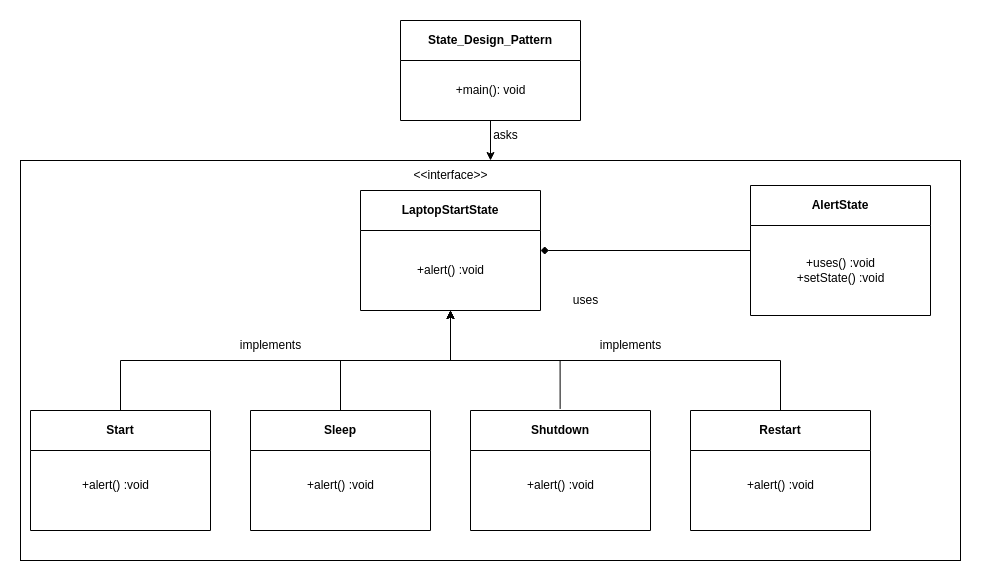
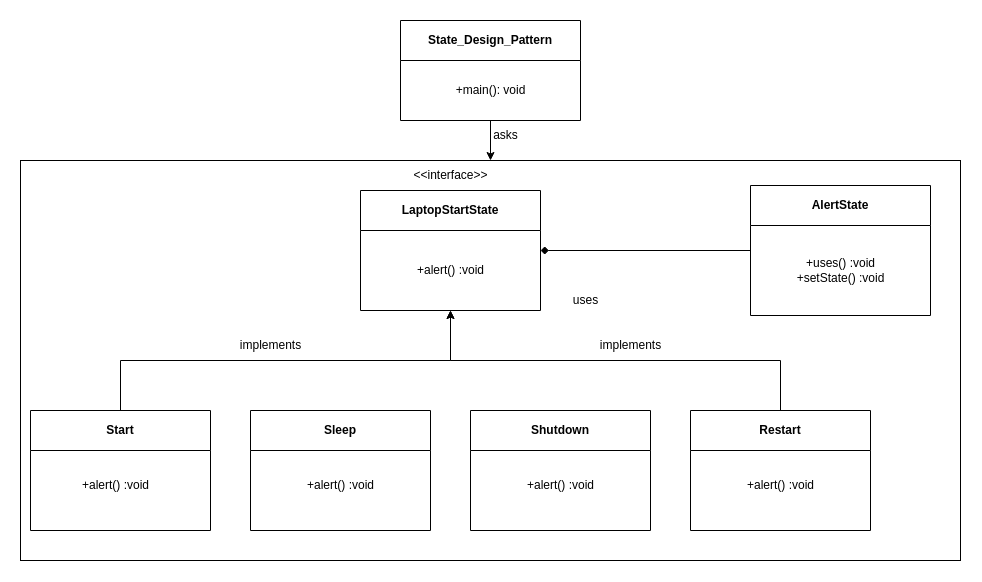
- <mxCell id="9" style="edgeStyle=orthogonalEdgeStyle;rounded=0;orthogonalLoop=1;jettySize=auto;html=1;exitX=0.498;exitY=-0.013;exitDx=0;exitDy=0;entryX=0.5;entryY=1;entryDx=0;entryDy=0;exitPerimeter=0;" parent="1" source="22" target="6" edge="1"><mxGeometry relative="1" as="geometry"><mxPoint x="560" y="390" as="sourcePoint" /></mxGeometry></mxCell>
- <mxCell id="14" style="edgeStyle=orthogonalEdgeStyle;rounded=0;orthogonalLoop=1;jettySize=auto;html=1;exitX=0.5;exitY=0;exitDx=0;exitDy=0;entryX=0.5;entryY=1;entryDx=0;entryDy=0;" parent="1" source="20" target="6" edge="1"><mxGeometry relative="1" as="geometry"><mxPoint x="340" y="390" as="sourcePoint" /></mxGeometry></mxCell>
